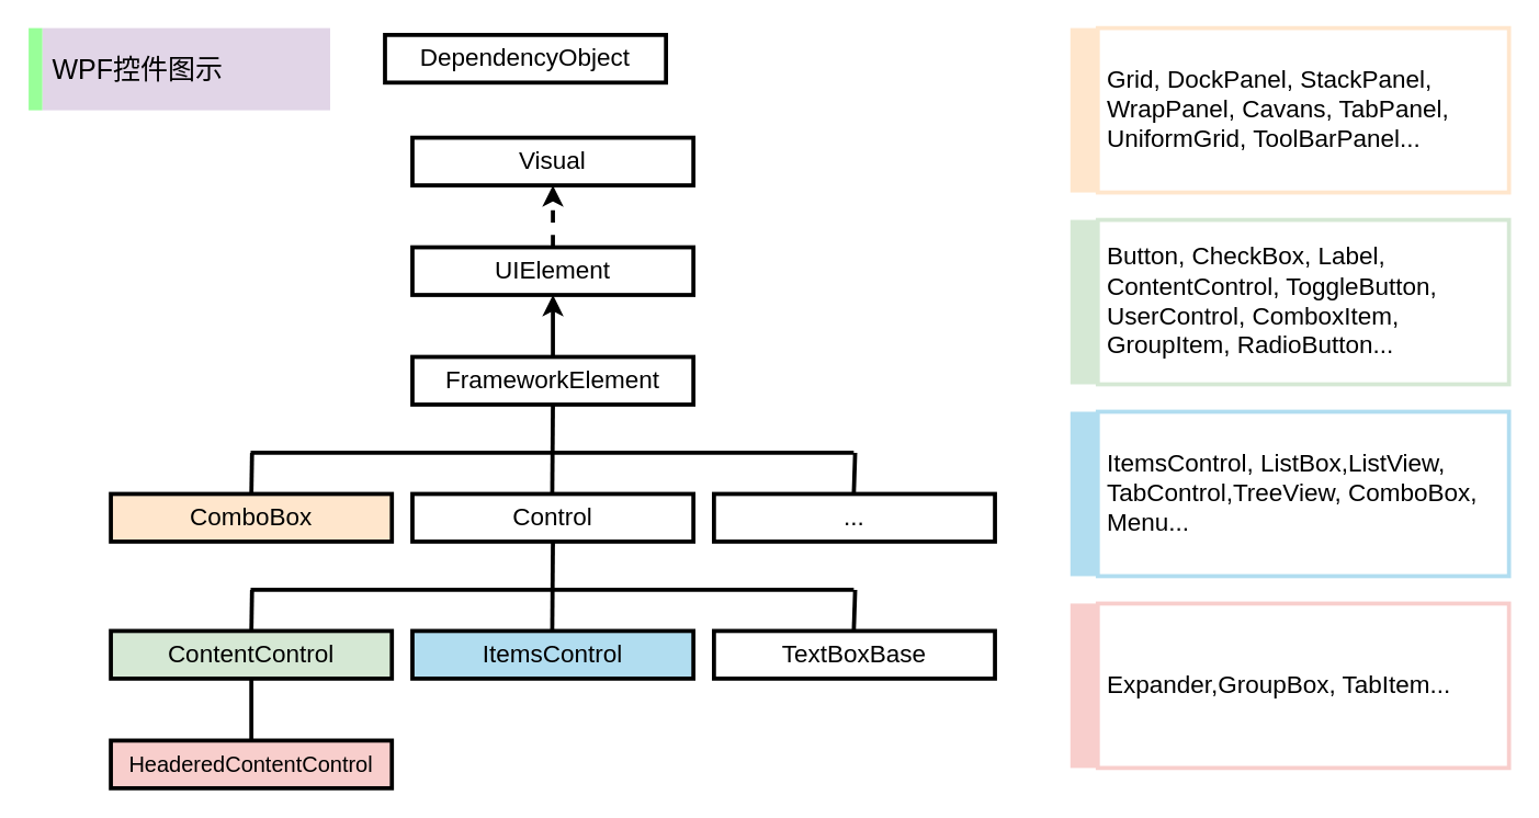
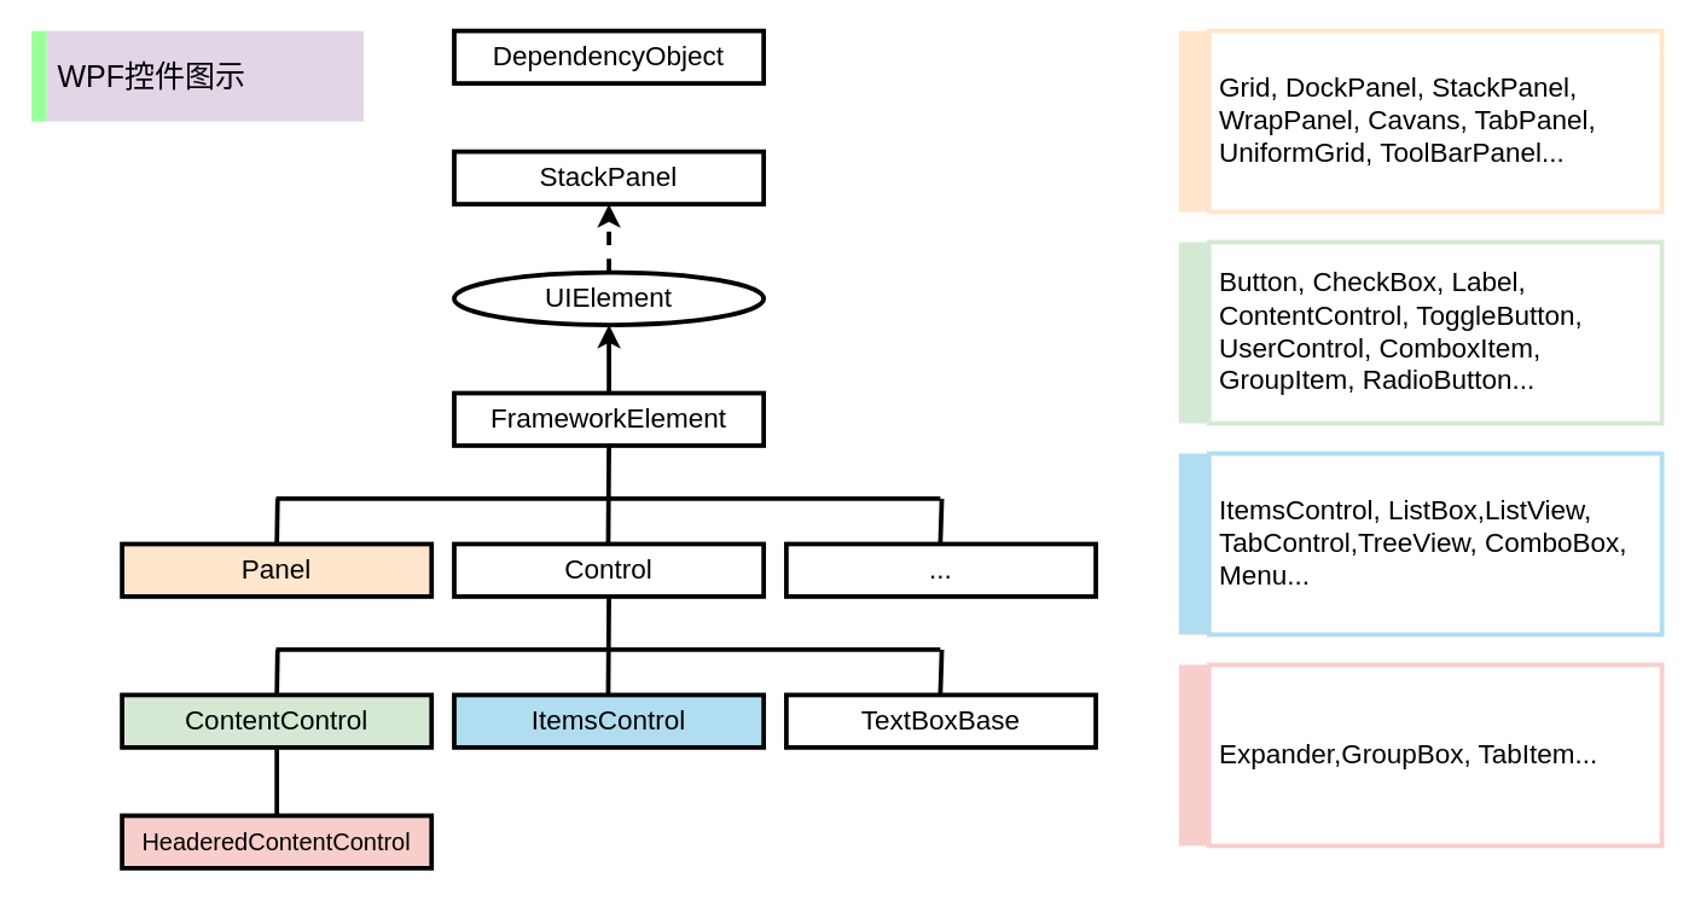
- <mxCell id="13" value="DependencyObject" style="rounded=0;whiteSpace=wrap;html=1;fontSize=18;fillColor=#FFFFFF;strokeWidth=3;" vertex="1" parent="1"><mxGeometry x="280" y="25" width="205" height="34.78" as="geometry" /></mxCell>
+ <mxCell id="13" value="DependencyObject" style="rounded=0;whiteSpace=wrap;html=1;fontSize=18;fillColor=#FFFFFF;strokeWidth=3;" vertex="1" parent="1"><mxGeometry x="300" y="20" width="205" height="34.78" as="geometry" /></mxCell>
- <mxCell id="14" value="Visual" style="rounded=0;whiteSpace=wrap;html=1;fontSize=18;fillColor=#FFFFFF;strokeWidth=3;" vertex="1" parent="1"><mxGeometry x="300" y="100" width="205" height="34.78" as="geometry" /></mxCell>
+ <mxCell id="14" value="StackPanel" style="rounded=0;whiteSpace=wrap;html=1;fontSize=18;fillColor=#FFFFFF;strokeWidth=3;" vertex="1" parent="1"><mxGeometry x="300" y="100" width="205" height="34.78" as="geometry" /></mxCell>
- <mxCell id="15" value="UIElement" style="rounded=0;whiteSpace=wrap;html=1;fontSize=18;fillColor=#FFFFFF;strokeWidth=3;" vertex="1" parent="1"><mxGeometry x="300" y="180" width="205" height="34.78" as="geometry" /></mxCell>
+ <mxCell id="15" value="UIElement" style="ellipse;whiteSpace=wrap;html=1;fontSize=18;fillColor=#FFFFFF;strokeWidth=3;" vertex="1" parent="1"><mxGeometry x="300" y="180" width="205" height="34.78" as="geometry" /></mxCell>
- <mxCell id="17" value="ComboBox" style="rounded=0;whiteSpace=wrap;html=1;fontSize=18;fillColor=#ffe6cc;strokeWidth=3;" vertex="1" parent="1"><mxGeometry x="80" y="360" width="205" height="34.78" as="geometry" /></mxCell>
+ <mxCell id="17" value="Panel" style="rounded=0;whiteSpace=wrap;html=1;fontSize=18;fillColor=#ffe6cc;strokeWidth=3;" vertex="1" parent="1"><mxGeometry x="80" y="360" width="205" height="34.78" as="geometry" /></mxCell>
